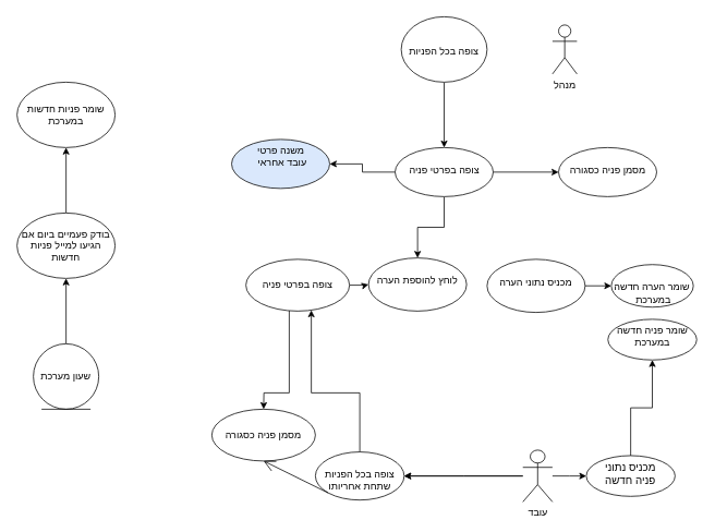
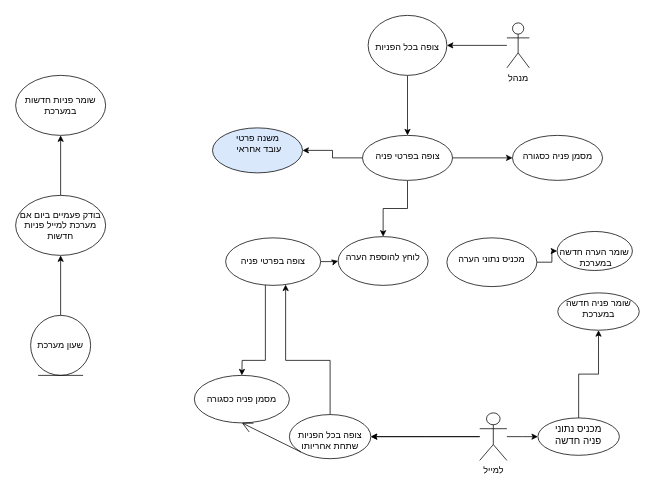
+ <mxCell id="7" value="" style="edgeStyle=orthogonalEdgeStyle;rounded=0;orthogonalLoop=1;jettySize=auto;html=1;" edge="1" parent="1" source="8" target="10"><mxGeometry relative="1" as="geometry" /></mxCell>
- <mxCell id="5" value="בודק פעמיים ביום אם הגיעו למייל פניות חדשות" style="ellipse;whiteSpace=wrap;html=1;" vertex="1" parent="1"><mxGeometry y="260" width="120" height="80" as="geometry" x="20" /></mxCell>
+ <mxCell id="5" value="בודק פעמיים ביום אם מערכת למייל פניות חדשות" style="ellipse;whiteSpace=wrap;html=1;" vertex="1" parent="1"><mxGeometry y="260" width="120" height="80" as="geometry" x="20" /></mxCell>
- <mxCell id="23" value="&lt;br&gt;שומר הערה חדשה&lt;br&gt;&amp;nbsp;במערכת" style="ellipse;whiteSpace=wrap;html=1;verticalAlign=top;" vertex="1" parent="1"><mxGeometry x="747" y="323.12" width="100.36" height="52.05" as="geometry" /></mxCell>
+ <mxCell id="23" value="&lt;br&gt;שומר הערה חדשה&lt;br&gt;&amp;nbsp;במערכת" style="ellipse;whiteSpace=wrap;html=1;verticalAlign=top;" vertex="1" parent="1"><mxGeometry x="742" y="308.12" width="100.36" height="52.05" as="geometry" /></mxCell>
- <mxCell id="18" value="עובד" style="shape=umlActor;verticalLabelPosition=bottom;verticalAlign=top;html=1;outlineConnect=0;" vertex="1" parent="1"><mxGeometry x="638.794" y="550" width="36.204" height="63.356" as="geometry" /></mxCell>
+ <mxCell id="18" value="למייל" style="shape=umlActor;verticalLabelPosition=bottom;verticalAlign=top;html=1;outlineConnect=0;" vertex="1" parent="1"><mxGeometry x="638.794" y="550" width="36.204" height="63.356" as="geometry" /></mxCell>
